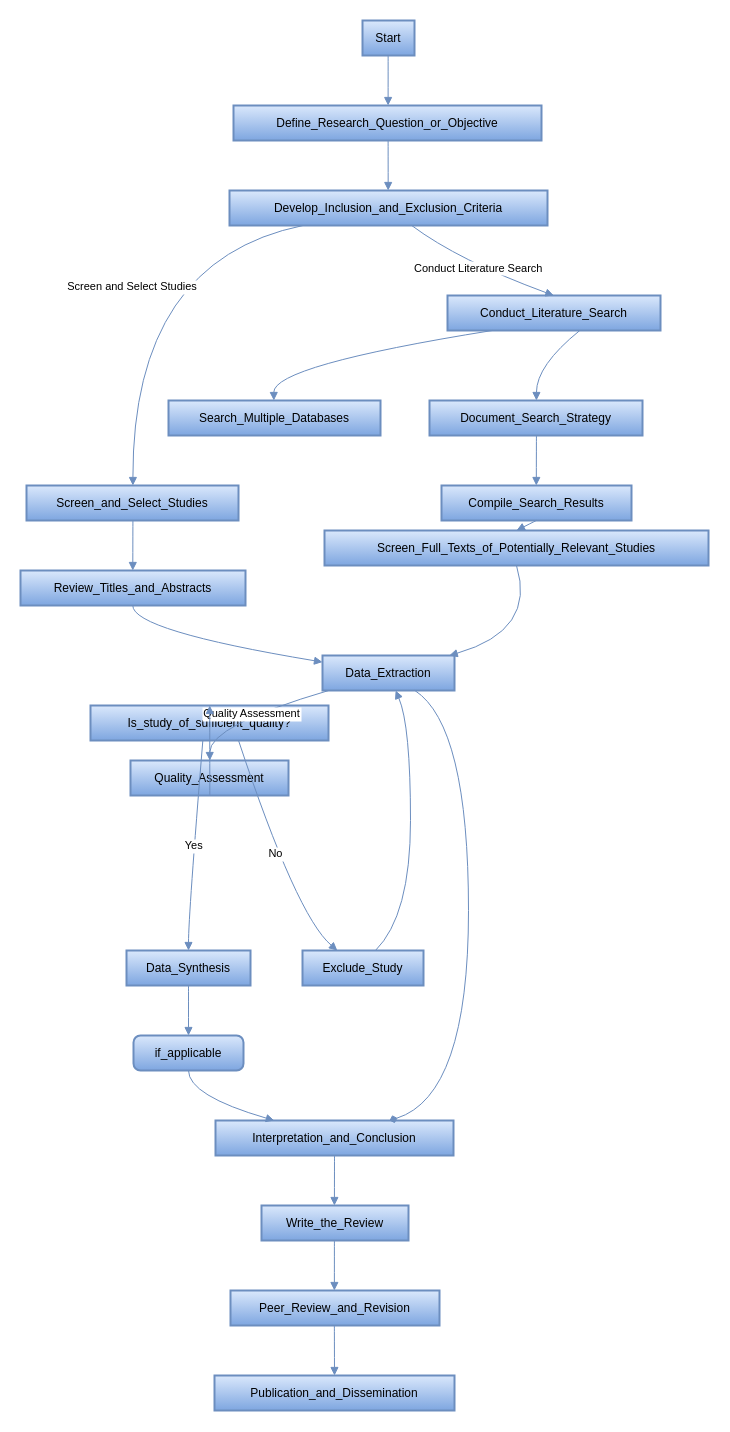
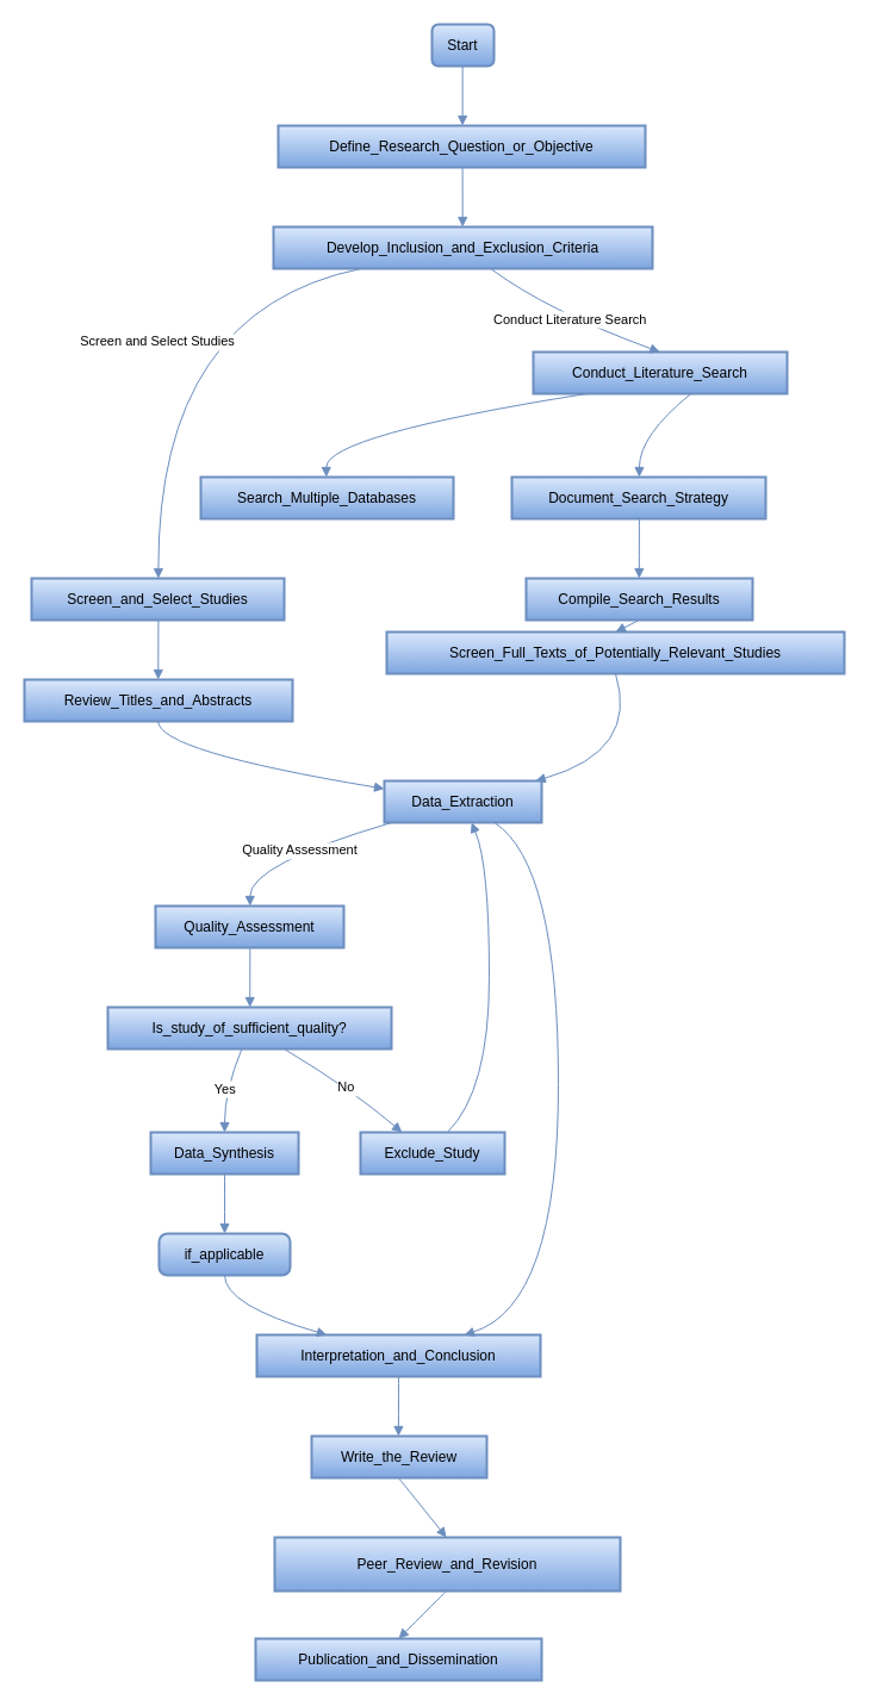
- <mxCell id="2" value="Start" style="whiteSpace=wrap;strokeWidth=2;fillColor=#dae8fc;strokeColor=#6c8ebf;gradientColor=#7ea6e0;" vertex="1" parent="1"><mxGeometry x="362" y="20" width="52" height="35" as="geometry" /></mxCell>
+ <mxCell id="2" value="Start" style="whiteSpace=wrap;strokeWidth=2;fillColor=#dae8fc;strokeColor=#6c8ebf;gradientColor=#7ea6e0;rounded=1;" vertex="1" parent="1"><mxGeometry x="362" y="20" width="52" height="35" as="geometry" /></mxCell>
- <mxCell id="14" value="Is_study_of_sufficient_quality?" style="whiteSpace=wrap;strokeWidth=2;fillColor=#dae8fc;strokeColor=#6c8ebf;gradientColor=#7ea6e0;" vertex="1" parent="1"><mxGeometry x="90" y="705" width="238" height="35" as="geometry" /></mxCell>
+ <mxCell id="14" value="Is_study_of_sufficient_quality?" style="whiteSpace=wrap;strokeWidth=2;fillColor=#dae8fc;strokeColor=#6c8ebf;gradientColor=#7ea6e0;" vertex="1" parent="1"><mxGeometry x="90" y="845" width="238" height="35" as="geometry" /></mxCell>
- <mxCell id="43" value="" style="curved=1;startArrow=none;endArrow=diamond;exitX=0.7;exitY=1;entryX=0.731;entryY=0;rounded=0;fillColor=#dae8fc;strokeColor=#6c8ebf;gradientColor=#7ea6e0;" edge="1" parent="1" source="12" target="18"><mxGeometry relative="1" as="geometry"><Array as="points"><mxPoint x="468" y="725" /><mxPoint x="468" y="1095" /></Array></mxGeometry></mxCell>
+ <mxCell id="43" value="" style="curved=1;startArrow=none;endArrow=block;exitX=0.7;exitY=1;entryX=0.731;entryY=0;rounded=0;fillColor=#dae8fc;strokeColor=#6c8ebf;gradientColor=#7ea6e0;" edge="1" parent="1" source="12" target="18"><mxGeometry relative="1" as="geometry"><Array as="points"><mxPoint x="468" y="725" /><mxPoint x="468" y="1095" /></Array></mxGeometry></mxCell>
- <mxCell id="20" value="Peer_Review_and_Revision" style="whiteSpace=wrap;strokeWidth=2;fillColor=#dae8fc;strokeColor=#6c8ebf;gradientColor=#7ea6e0;" vertex="1" parent="1"><mxGeometry x="230" y="1290" width="209" height="35" as="geometry" /></mxCell>
+ <mxCell id="20" value="Peer_Review_and_Revision" style="whiteSpace=wrap;strokeWidth=2;fillColor=#dae8fc;strokeColor=#6c8ebf;gradientColor=#7ea6e0;" vertex="1" parent="1"><mxGeometry x="230" y="1290" width="290" height="45" as="geometry" /></mxCell>
